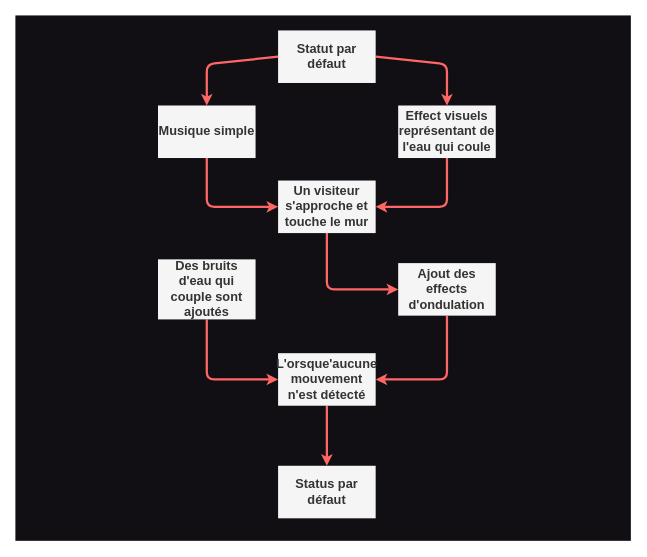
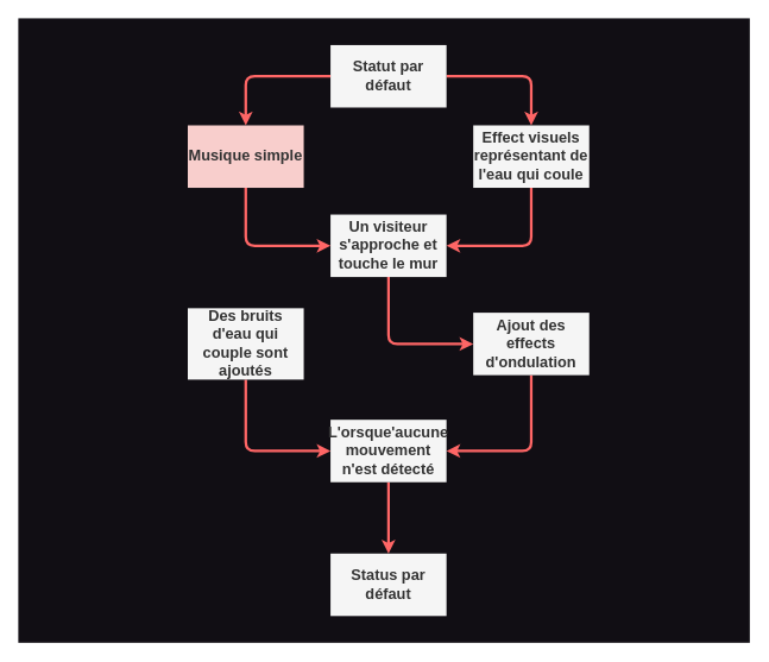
- <mxCell id="5" value="&lt;div&gt;&lt;font style=&quot;font-size: 17px;&quot;&gt;&lt;b&gt;Statut par défaut&lt;/b&gt;&lt;/font&gt;&lt;/div&gt;" style="whiteSpace=wrap;html=1;fillColor=#f5f5f5;fontColor=#333333;strokeColor=none;" vertex="1" parent="1"><mxGeometry x="370" y="40" width="130" height="70" as="geometry" /></mxCell>
+ <mxCell id="5" value="&lt;div&gt;&lt;font style=&quot;font-size: 17px;&quot;&gt;&lt;b&gt;Statut par défaut&lt;/b&gt;&lt;/font&gt;&lt;/div&gt;" style="whiteSpace=wrap;html=1;fillColor=#f5f5f5;fontColor=#333333;strokeColor=none;" vertex="1" parent="1"><mxGeometry x="370" y="50" width="130" height="70" as="geometry" /></mxCell>
- <mxCell id="7" value="&lt;div&gt;&lt;font style=&quot;font-size: 17px;&quot;&gt;&lt;b&gt;Musique simple&lt;/b&gt;&lt;/font&gt;&lt;/div&gt;" style="whiteSpace=wrap;html=1;fillColor=#f5f5f5;fontColor=#333333;strokeColor=none;" vertex="1" parent="1"><mxGeometry x="210" y="140" width="130" height="70" as="geometry" /></mxCell>
+ <mxCell id="7" value="&lt;div&gt;&lt;font style=&quot;font-size: 17px;&quot;&gt;&lt;b&gt;Musique simple&lt;/b&gt;&lt;/font&gt;&lt;/div&gt;" style="whiteSpace=wrap;html=1;fillColor=#f8cecc;fontColor=#333333;strokeColor=none;" vertex="1" parent="1"><mxGeometry x="210" y="140" width="130" height="70" as="geometry" /></mxCell>
